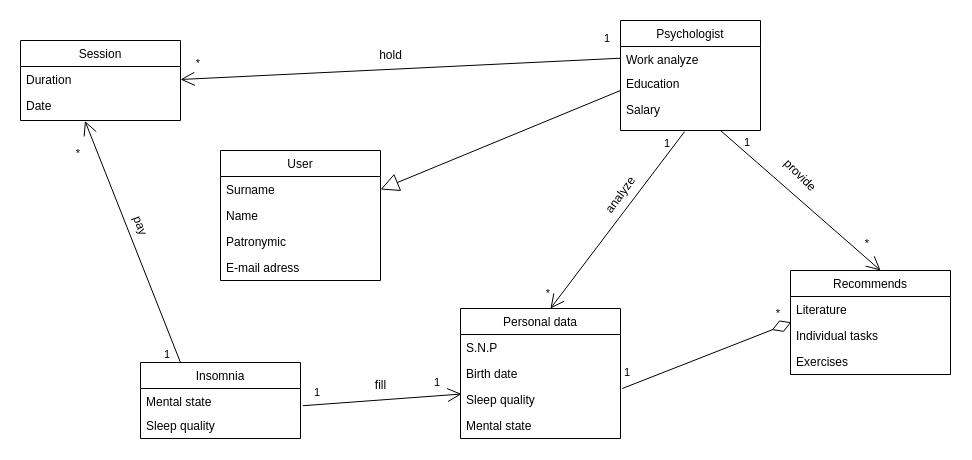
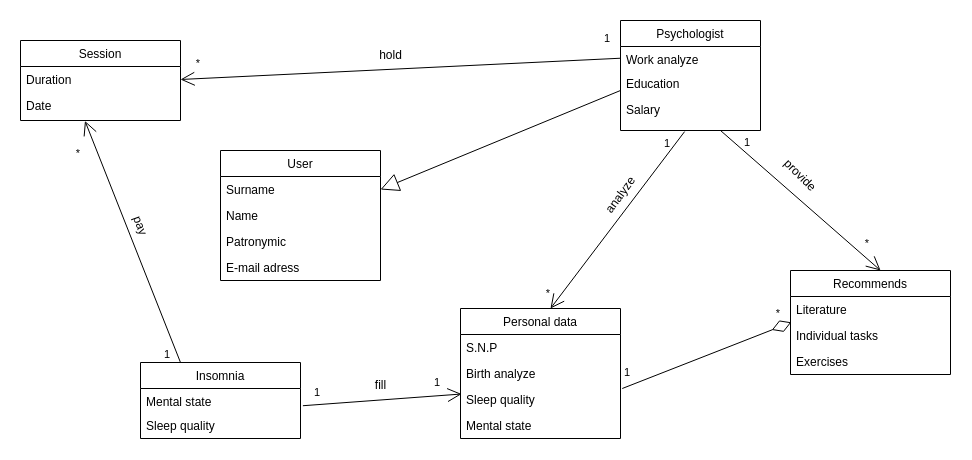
- <mxCell id="32" value="Birth date" style="text;strokeColor=none;fillColor=none;align=left;verticalAlign=top;spacingLeft=4;spacingRight=4;overflow=hidden;rotatable=0;points=[[0,0.5],[1,0.5]];portConstraint=eastwest;" parent="30" vertex="1"><mxGeometry y="52" width="160" height="26" as="geometry" /></mxCell>
+ <mxCell id="32" value="Birth analyze" style="text;strokeColor=none;fillColor=none;align=left;verticalAlign=top;spacingLeft=4;spacingRight=4;overflow=hidden;rotatable=0;points=[[0,0.5],[1,0.5]];portConstraint=eastwest;" parent="30" vertex="1"><mxGeometry y="52" width="160" height="26" as="geometry" /></mxCell>
